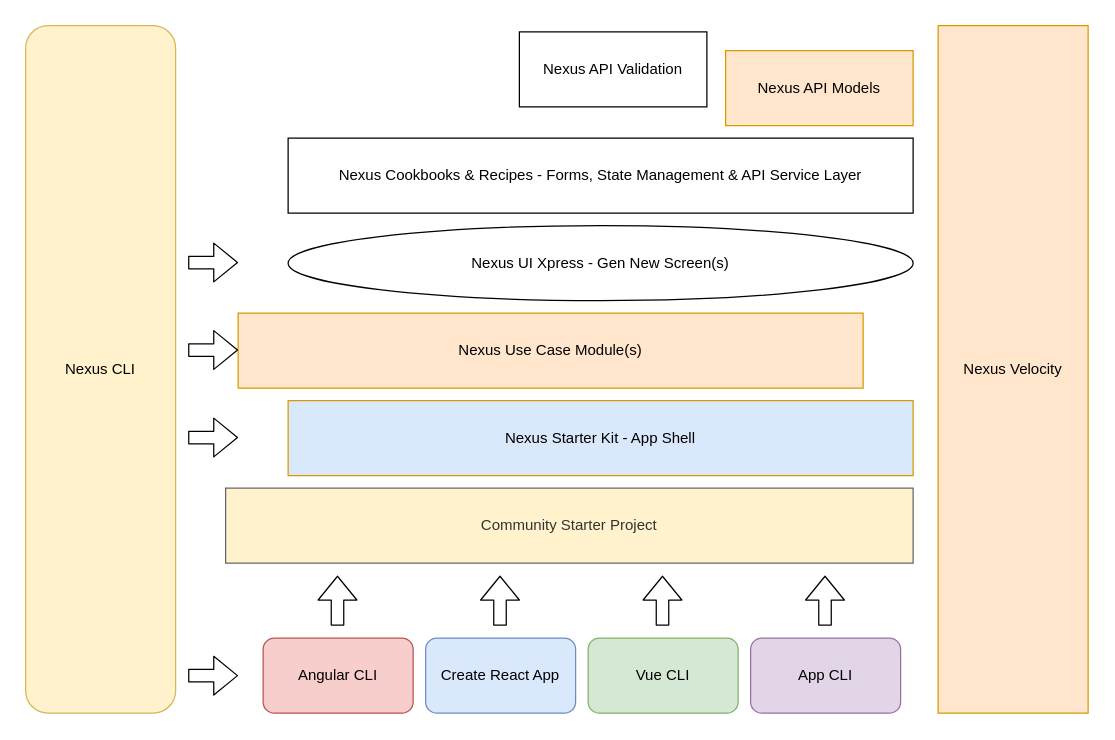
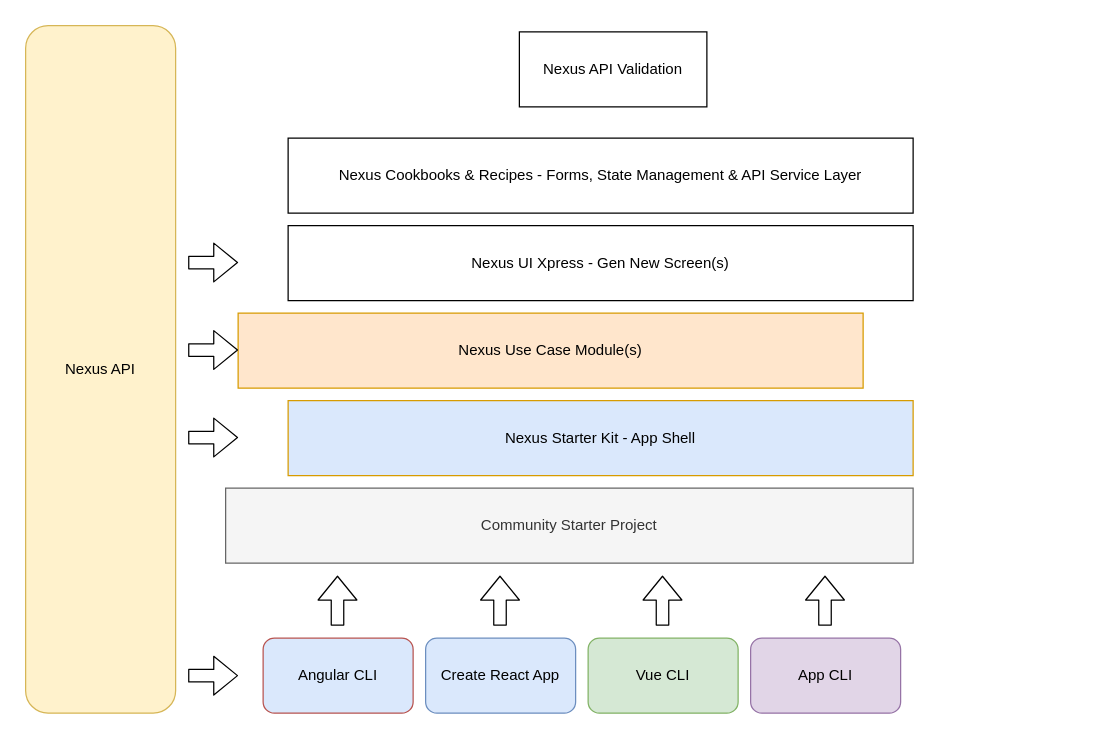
- <mxCell id="19" value="Nexus API Models" style="rounded=0;whiteSpace=wrap;html=1;fillColor=#ffe6cc;strokeColor=#d79b00;" vertex="1" parent="1"><mxGeometry x="580" y="40" width="150" height="60" as="geometry" /></mxCell>
- <mxCell id="17" value="Nexus UI Xpress - Gen New Screen(s)" style="ellipse;whiteSpace=wrap;html=1;" vertex="1" parent="1"><mxGeometry x="230" y="180" width="500" height="60" as="geometry" /></mxCell>
+ <mxCell id="17" value="Nexus UI Xpress - Gen New Screen(s)" style="rounded=0;whiteSpace=wrap;html=1;" vertex="1" parent="1"><mxGeometry x="230" y="180" width="500" height="60" as="geometry" /></mxCell>
- <mxCell id="7" value="Nexus CLI" style="rounded=1;whiteSpace=wrap;html=1;fillColor=#fff2cc;strokeColor=#d6b656;" vertex="1" parent="1"><mxGeometry x="20" y="20" width="120" height="550" as="geometry" /></mxCell>
+ <mxCell id="7" value="Nexus API" style="rounded=1;whiteSpace=wrap;html=1;fillColor=#fff2cc;strokeColor=#d6b656;" vertex="1" parent="1"><mxGeometry x="20" y="20" width="120" height="550" as="geometry" /></mxCell>
- <mxCell id="22" value="Nexus Velocity" style="rounded=0;whiteSpace=wrap;html=1;fillColor=#ffe6cc;strokeColor=#d79b00;" vertex="1" parent="1"><mxGeometry x="750" y="20" width="120" height="550" as="geometry" /></mxCell>
- <mxCell id="2" value="Community Starter Project" style="rounded=0;whiteSpace=wrap;html=1;fillColor=#fff2cc;strokeColor=#666666;fontColor=#333333;" vertex="1" parent="1"><mxGeometry x="180" y="390" width="550" height="60" as="geometry" /></mxCell>
+ <mxCell id="2" value="Community Starter Project" style="rounded=0;whiteSpace=wrap;html=1;fillColor=#f5f5f5;strokeColor=#666666;fontColor=#333333;" vertex="1" parent="1"><mxGeometry x="180" y="390" width="550" height="60" as="geometry" /></mxCell>
- <mxCell id="3" value="Angular CLI" style="rounded=1;whiteSpace=wrap;html=1;fillColor=#f8cecc;strokeColor=#b85450;" vertex="1" parent="1"><mxGeometry x="210" y="510" width="120" height="60" as="geometry" /></mxCell>
+ <mxCell id="3" value="Angular CLI" style="rounded=1;whiteSpace=wrap;html=1;fillColor=#dae8fc;strokeColor=#b85450;" vertex="1" parent="1"><mxGeometry x="210" y="510" width="120" height="60" as="geometry" /></mxCell>
